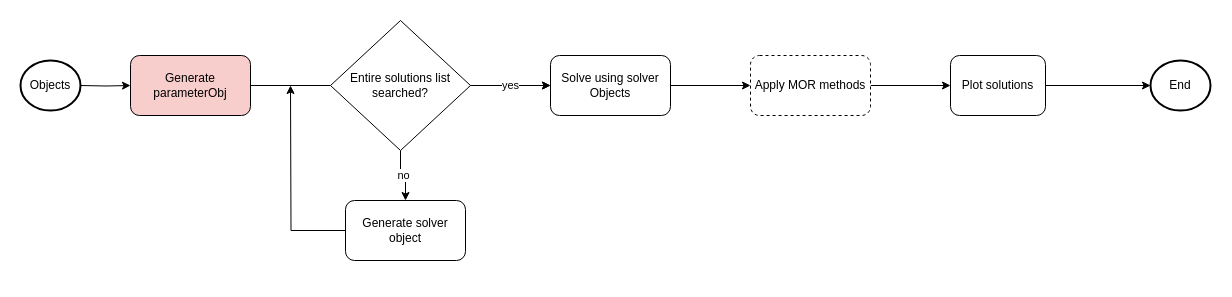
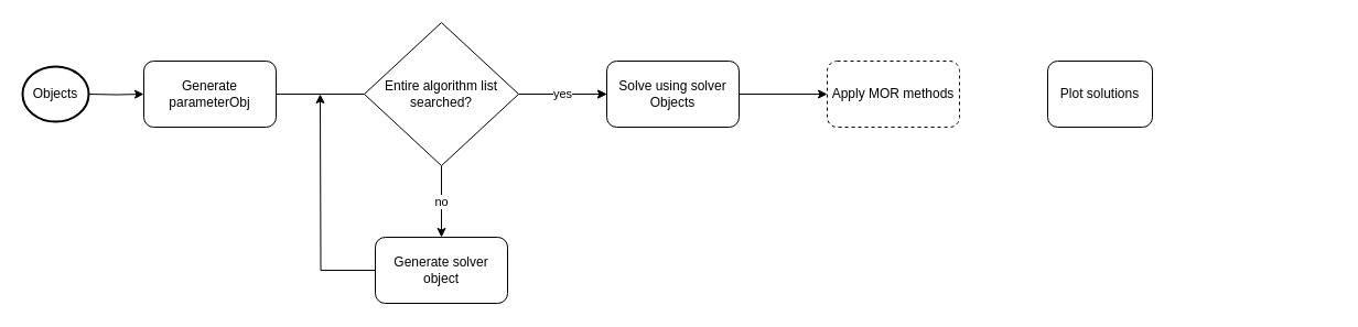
- <mxCell id="4" value="Generate parameterObj" style="rounded=1;whiteSpace=wrap;html=1;fillColor=#f8cecc;" parent="1" vertex="1"><mxGeometry x="130" y="55" width="120" height="60" as="geometry" /></mxCell>
+ <mxCell id="4" value="Generate parameterObj" style="rounded=1;whiteSpace=wrap;html=1;" parent="1" vertex="1"><mxGeometry x="130" y="55" width="120" height="60" as="geometry" /></mxCell>
- <mxCell id="8" value="Entire solutions list searched?" style="rhombus;whiteSpace=wrap;html=1;" parent="1" vertex="1"><mxGeometry x="330" y="20" width="140" height="130" as="geometry" /></mxCell>
+ <mxCell id="8" value="Entire algorithm list searched?" style="rhombus;whiteSpace=wrap;html=1;" parent="1" vertex="1"><mxGeometry x="330" y="20" width="140" height="130" as="geometry" /></mxCell>
- <mxCell id="13" value="" style="edgeStyle=orthogonalEdgeStyle;rounded=0;orthogonalLoop=1;jettySize=auto;html=1;" edge="1" parent="1" source="14" target="16"><mxGeometry relative="1" as="geometry" /></mxCell>
- <mxCell id="15" value="" style="edgeStyle=orthogonalEdgeStyle;rounded=0;orthogonalLoop=1;jettySize=auto;html=1;" edge="1" parent="1" source="16" target="18"><mxGeometry relative="1" as="geometry" /></mxCell>
- <mxCell id="18" value="End" style="strokeWidth=2;html=1;shape=mxgraph.flowchart.start_2;whiteSpace=wrap;" vertex="1" parent="1"><mxGeometry x="1150" y="60" width="60" height="50" as="geometry" /></mxCell>
- <mxCell id="10" value="Generate solver object" style="rounded=1;whiteSpace=wrap;html=1;" parent="1" vertex="1"><mxGeometry x="345" y="200" width="120" height="60" as="geometry" /></mxCell>
+ <mxCell id="10" value="Generate solver object" style="rounded=1;whiteSpace=wrap;html=1;" parent="1" vertex="1"><mxGeometry x="340" y="215" width="120" height="60" as="geometry" /></mxCell>
